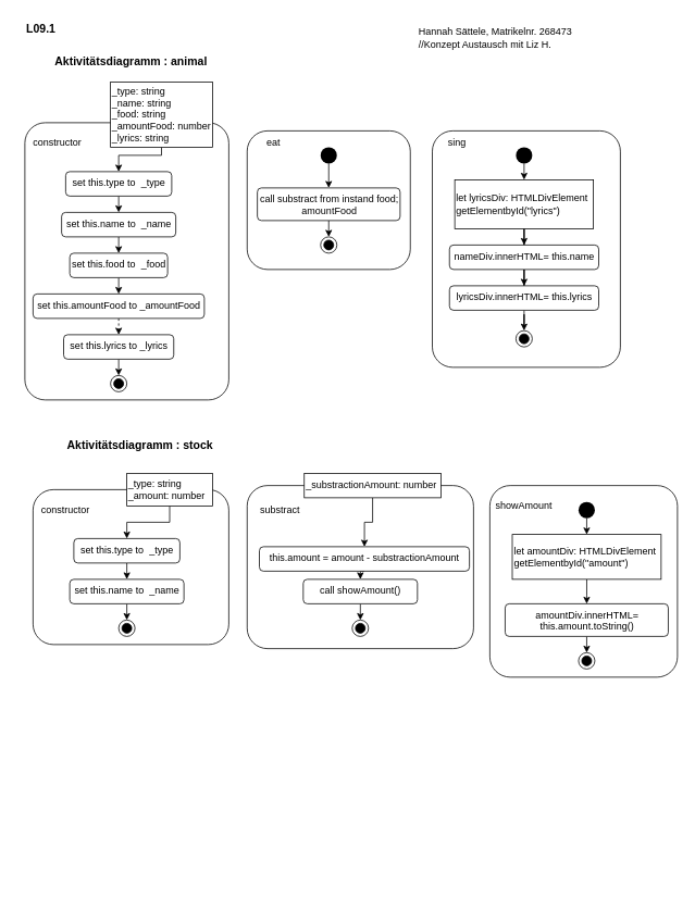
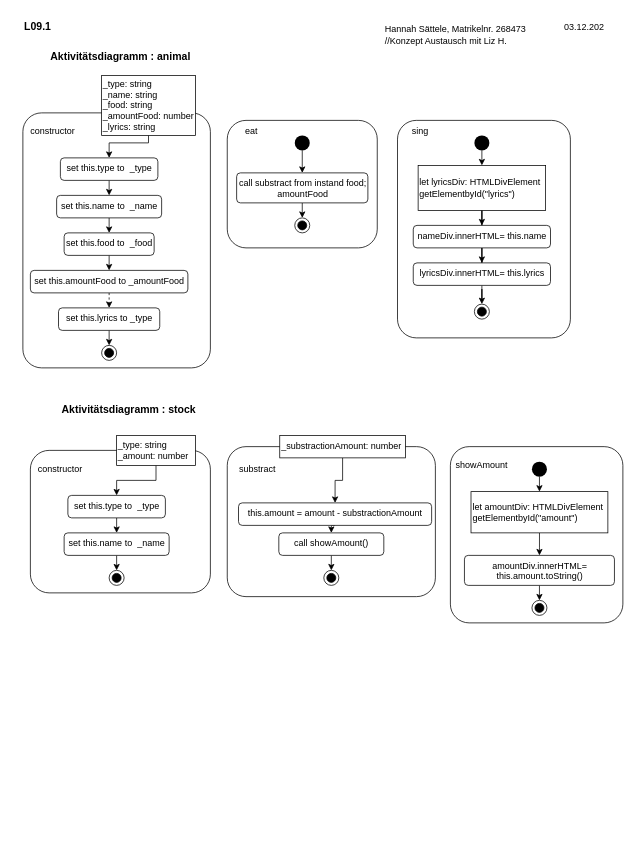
+ <mxCell id="3" value="&lt;span style=&quot;font-size: 12px&quot;&gt;03.12.202&lt;/span&gt;" style="text;html=1;strokeColor=none;fillColor=none;align=left;verticalAlign=middle;whiteSpace=wrap;rounded=0;fontSize=14;" vertex="1" parent="1"><mxGeometry x="750" y="20" width="60" height="30" as="geometry" /></mxCell>
- <mxCell id="21" value="set this.lyrics to _lyrics" style="html=1;align=center;verticalAlign=top;rounded=1;absoluteArcSize=1;arcSize=10;dashed=0;fontSize=12;" vertex="1" parent="1"><mxGeometry x="77.5" y="410" width="135" height="30" as="geometry" /></mxCell>
+ <mxCell id="21" value="set this.lyrics to _type" style="html=1;align=center;verticalAlign=top;rounded=1;absoluteArcSize=1;arcSize=10;dashed=0;fontSize=12;" vertex="1" parent="1"><mxGeometry x="77.5" y="410" width="135" height="30" as="geometry" /></mxCell>
